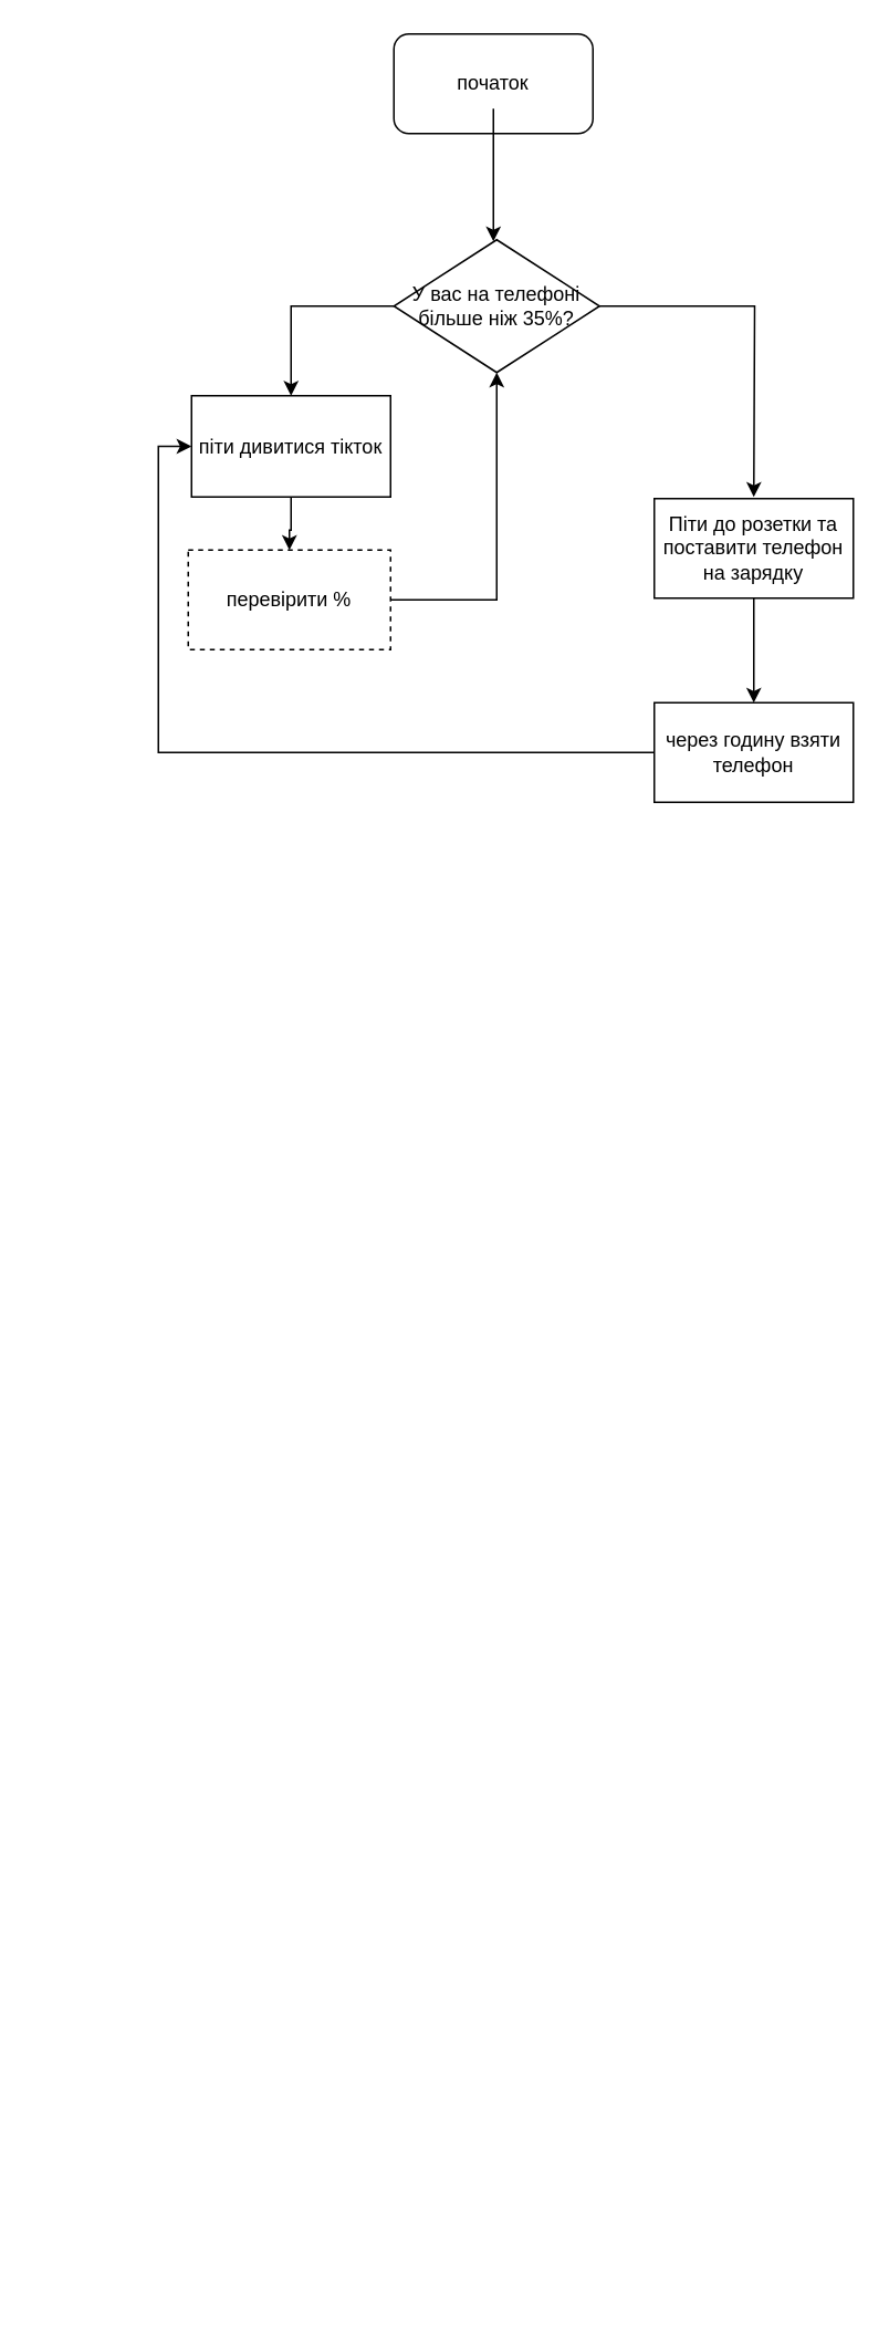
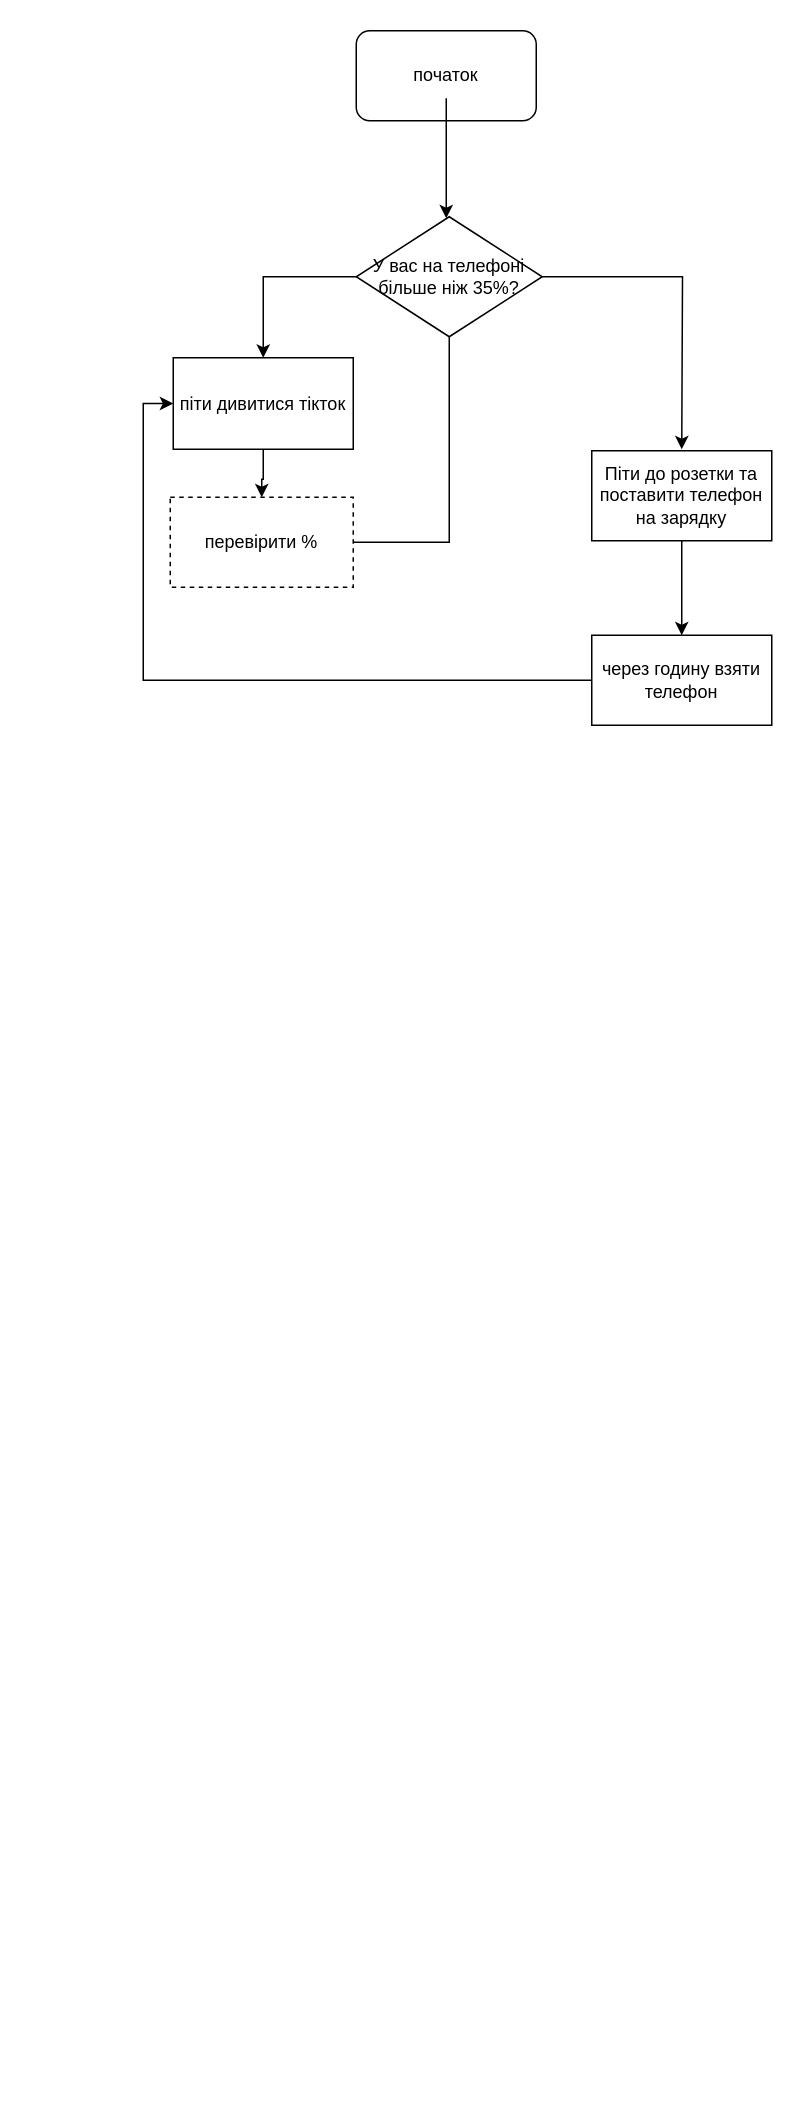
- <mxCell id="13" style="edgeStyle=orthogonalEdgeStyle;rounded=0;orthogonalLoop=1;jettySize=auto;html=1;" edge="1" parent="1" source="14" target="10"><mxGeometry relative="1" as="geometry" /></mxCell>
+ <mxCell id="13" style="edgeStyle=orthogonalEdgeStyle;rounded=0;orthogonalLoop=1;jettySize=auto;html=1;endArrow=none;" edge="1" parent="1" source="14" target="10"><mxGeometry relative="1" as="geometry" /></mxCell>
